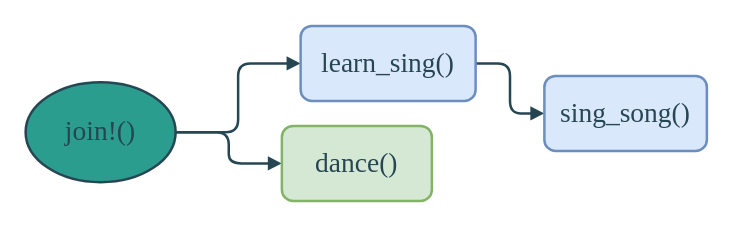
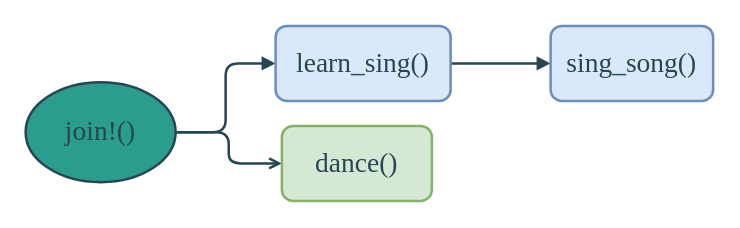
- <mxCell id="6" value="learn_sing()" style="rounded=1;whiteSpace=wrap;html=1;shadow=0;strokeColor=#6c8ebf;strokeWidth=2;fontFamily=Ubuntu;fontSize=22;fontColor=#264653;fontStyle=0;fillColor=#dae8fc;" vertex="1" parent="1"><mxGeometry x="240" y="20" width="140" height="60" as="geometry" /></mxCell>
+ <mxCell id="6" value="learn_sing()" style="rounded=1;whiteSpace=wrap;html=1;shadow=0;strokeColor=#6c8ebf;strokeWidth=2;fontFamily=Ubuntu;fontSize=22;fontColor=#264653;fontStyle=0;fillColor=#dae8fc;" vertex="1" parent="1"><mxGeometry x="220" y="20" width="140" height="60" as="geometry" /></mxCell>
- <mxCell id="8" value="sing_song()" style="rounded=1;whiteSpace=wrap;html=1;shadow=0;strokeColor=#6c8ebf;strokeWidth=2;fontFamily=Ubuntu;fontSize=22;fontColor=#264653;fontStyle=0;fillColor=#dae8fc;" vertex="1" parent="1"><mxGeometry x="435" y="60" width="130" height="60" as="geometry" /></mxCell>
+ <mxCell id="8" value="sing_song()" style="rounded=1;whiteSpace=wrap;html=1;shadow=0;strokeColor=#6c8ebf;strokeWidth=2;fontFamily=Ubuntu;fontSize=22;fontColor=#264653;fontStyle=0;fillColor=#dae8fc;" vertex="1" parent="1"><mxGeometry x="440" y="20" width="130" height="60" as="geometry" /></mxCell>
- <mxCell id="3" style="edgeStyle=orthogonalEdgeStyle;rounded=1;orthogonalLoop=1;jettySize=auto;html=1;entryX=0;entryY=0.5;entryDx=0;entryDy=0;shadow=0;strokeColor=#264653;strokeWidth=2;fontFamily=Ubuntu;fontSize=22;fontColor=#264653;fontStyle=0;endArrow=block;endFill=1;fillColor=#264653;" edge="1" parent="1" source="4" target="7"><mxGeometry relative="1" as="geometry" /></mxCell>
+ <mxCell id="3" style="edgeStyle=orthogonalEdgeStyle;rounded=1;orthogonalLoop=1;jettySize=auto;html=1;entryX=0;entryY=0.5;entryDx=0;entryDy=0;shadow=0;strokeColor=#264653;strokeWidth=2;fontFamily=Ubuntu;fontSize=22;fontColor=#264653;fontStyle=0;endArrow=open;endFill=1;fillColor=#264653;" edge="1" parent="1" source="4" target="7"><mxGeometry relative="1" as="geometry" /></mxCell>
